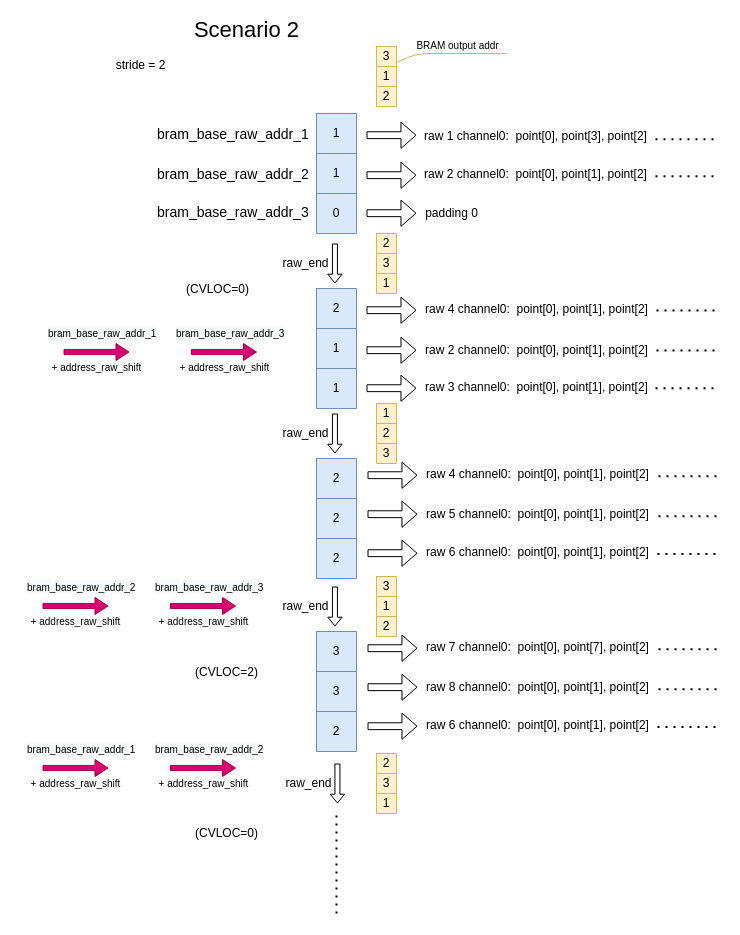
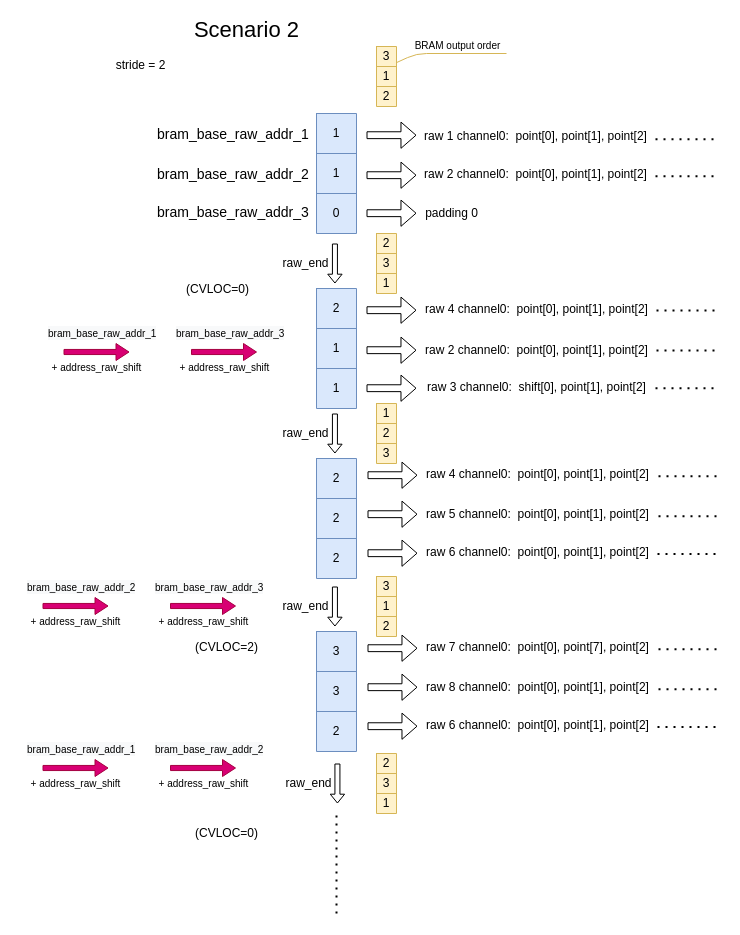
- <mxCell id="41" value="&lt;font style=&quot;font-size: 10px&quot;&gt;BRAM output addr&lt;/font&gt;" style="text;html=1;align=center;verticalAlign=middle;resizable=0;points=[];autosize=1;strokeColor=none;" parent="1" vertex="1"><mxGeometry x="407" y="35" width="100" height="20" as="geometry" /></mxCell>
+ <mxCell id="41" value="&lt;font style=&quot;font-size: 10px&quot;&gt;BRAM output order&lt;/font&gt;" style="text;html=1;align=center;verticalAlign=middle;resizable=0;points=[];autosize=1;strokeColor=none;" parent="1" vertex="1"><mxGeometry x="407" y="35" width="100" height="20" as="geometry" /></mxCell>
- <mxCell id="33" value="raw 1 channel0:&amp;nbsp; point[0], point[3], point[2]" style="text;html=1;align=center;verticalAlign=middle;resizable=0;points=[];autosize=1;strokeColor=none;" parent="1" vertex="1"><mxGeometry x="415" y="126" width="240" height="20" as="geometry" /></mxCell>
+ <mxCell id="33" value="raw 1 channel0:&amp;nbsp; point[0], point[1], point[2]" style="text;html=1;align=center;verticalAlign=middle;resizable=0;points=[];autosize=1;strokeColor=none;" parent="1" vertex="1"><mxGeometry x="415" y="126" width="240" height="20" as="geometry" /></mxCell>
- <mxCell id="51" value="raw 3 channel0:&amp;nbsp; point[0], point[1], point[2]" style="text;html=1;align=center;verticalAlign=middle;resizable=0;points=[];autosize=1;strokeColor=none;" parent="1" vertex="1"><mxGeometry x="416" y="377" width="240" height="20" as="geometry" /></mxCell>
+ <mxCell id="51" value="raw 3 channel0:&amp;nbsp; shift[0], point[1], point[2]" style="text;html=1;align=center;verticalAlign=middle;resizable=0;points=[];autosize=1;strokeColor=none;" parent="1" vertex="1"><mxGeometry x="416" y="377" width="240" height="20" as="geometry" /></mxCell>
- <mxCell id="107" value="(CVLOC=2)" style="text;html=1;align=center;verticalAlign=middle;resizable=0;points=[];autosize=1;strokeColor=none;" parent="1" vertex="1"><mxGeometry x="186" y="662" width="80" height="20" as="geometry" /></mxCell>
+ <mxCell id="107" value="(CVLOC=2)" style="text;html=1;align=center;verticalAlign=middle;resizable=0;points=[];autosize=1;strokeColor=none;" parent="1" vertex="1"><mxGeometry x="186" y="637" width="80" height="20" as="geometry" /></mxCell>
